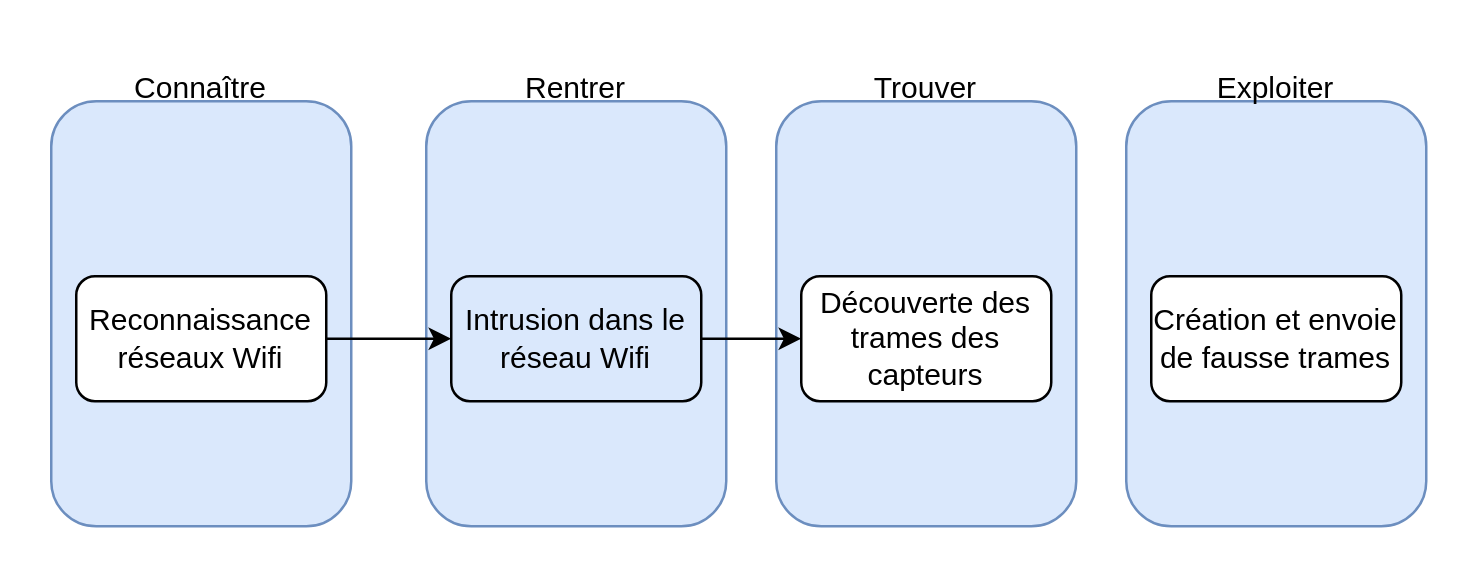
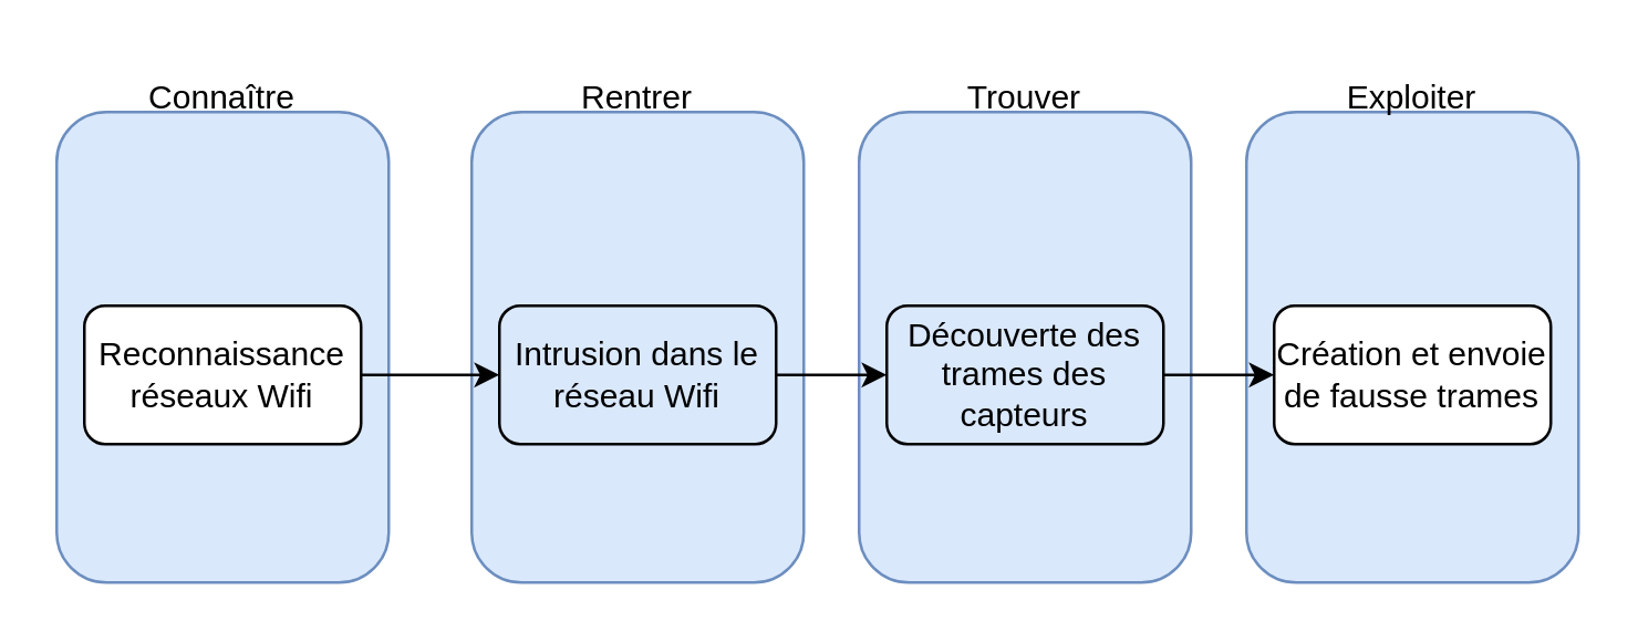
- <mxCell id="15" value="Découverte des trames des capteurs" style="rounded=1;whiteSpace=wrap;html=1;" parent="1" vertex="1"><mxGeometry x="320" y="110" width="100" height="50" as="geometry" /></mxCell>
+ <mxCell id="15" value="Découverte des trames des capteurs" style="rounded=1;whiteSpace=wrap;html=1;fillColor=#dae8fc;" parent="1" vertex="1"><mxGeometry x="320" y="110" width="100" height="50" as="geometry" /></mxCell>
+ <mxCell id="14" style="edgeStyle=entityRelationEdgeStyle;rounded=0;orthogonalLoop=1;jettySize=auto;html=1;exitX=1;exitY=0.5;exitDx=0;exitDy=0;entryX=0;entryY=0.5;entryDx=0;entryDy=0;" edge="1" parent="1" source="15" target="16"><mxGeometry relative="1" as="geometry" /></mxCell>
